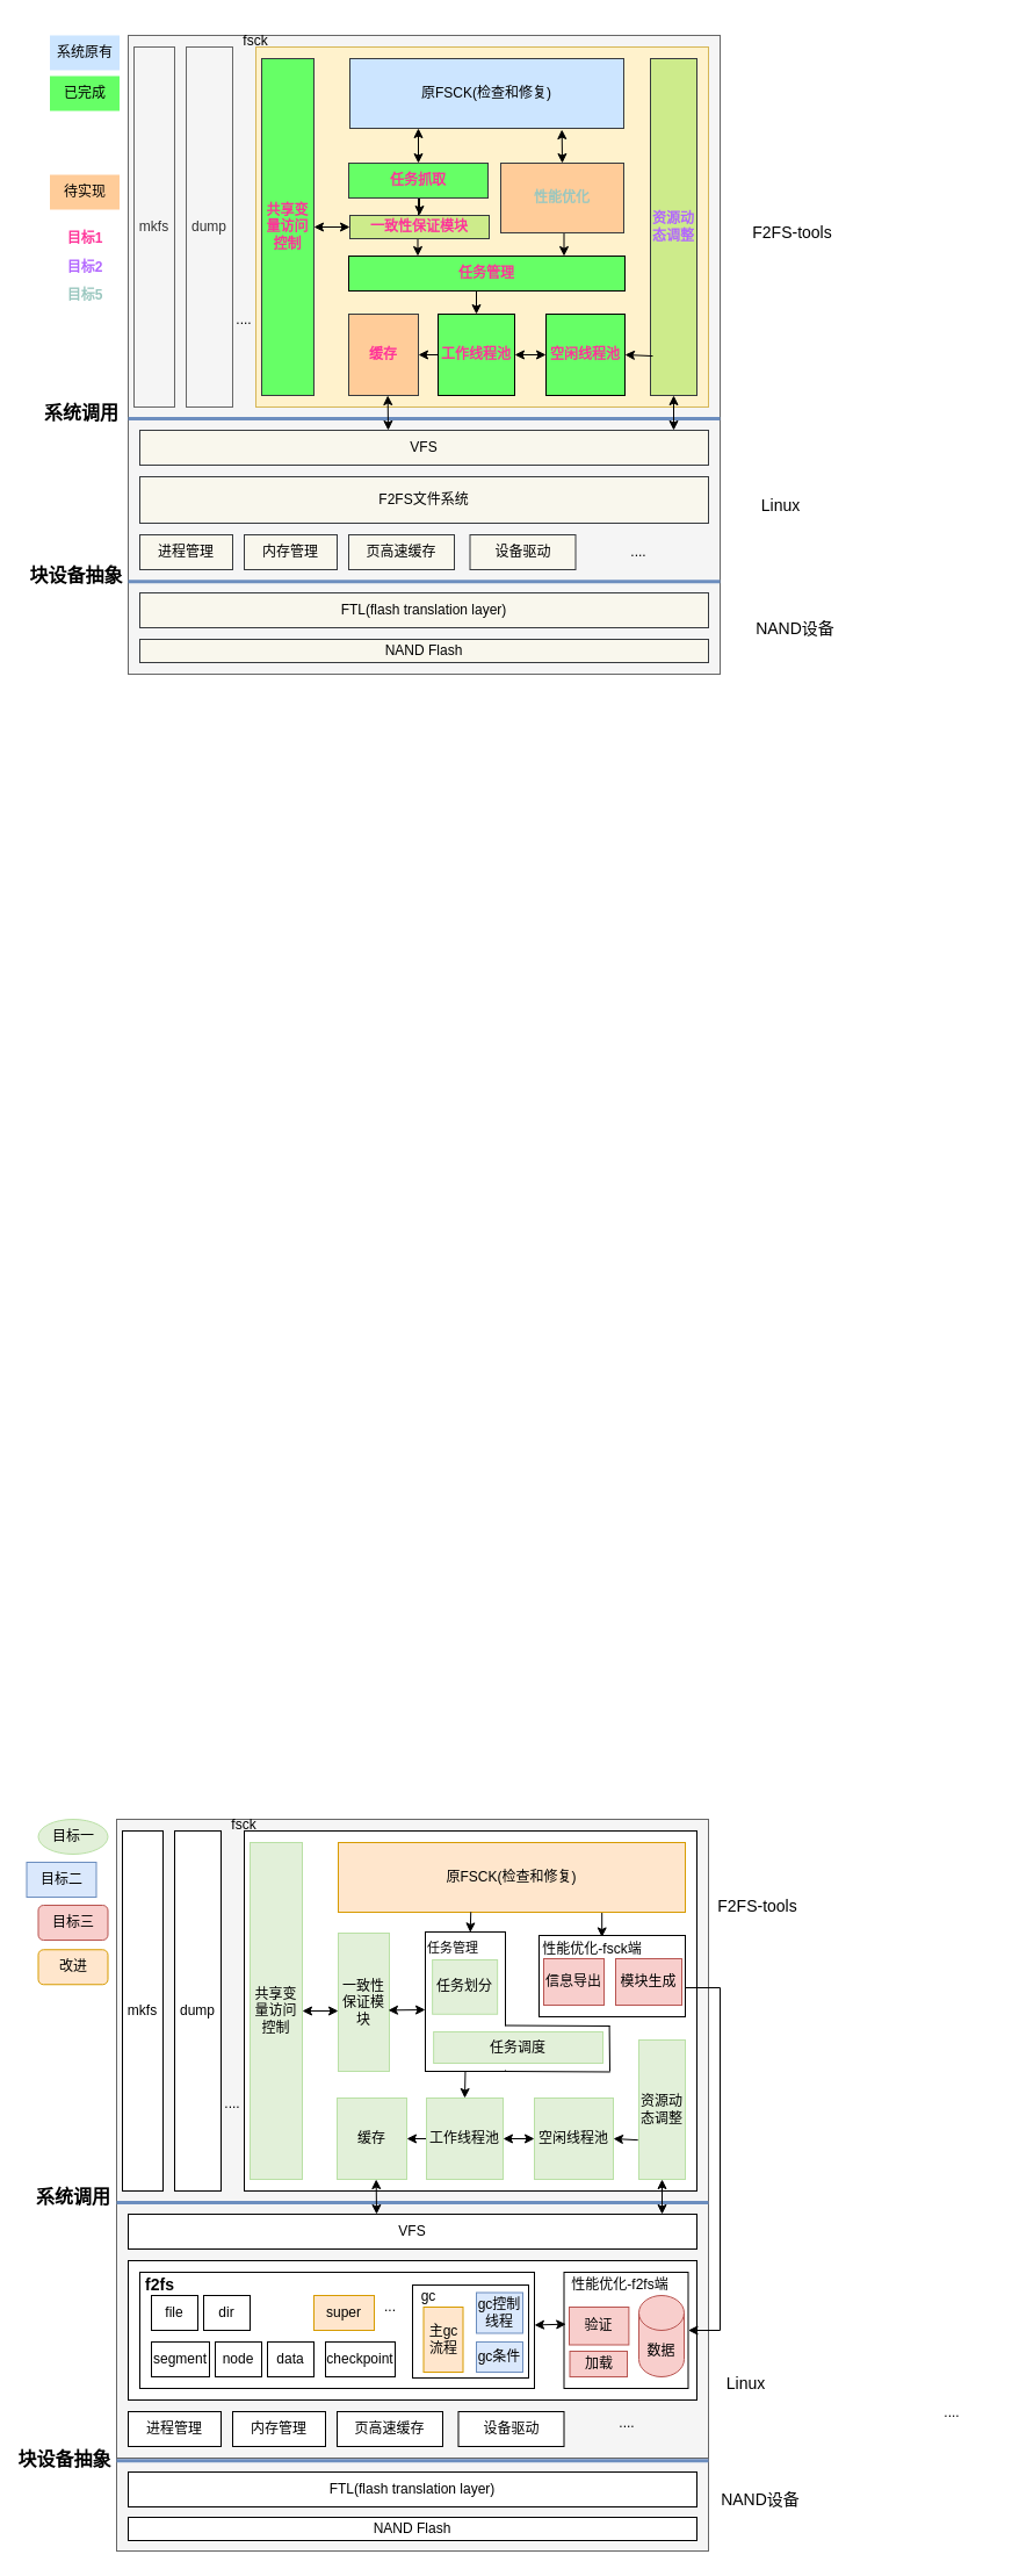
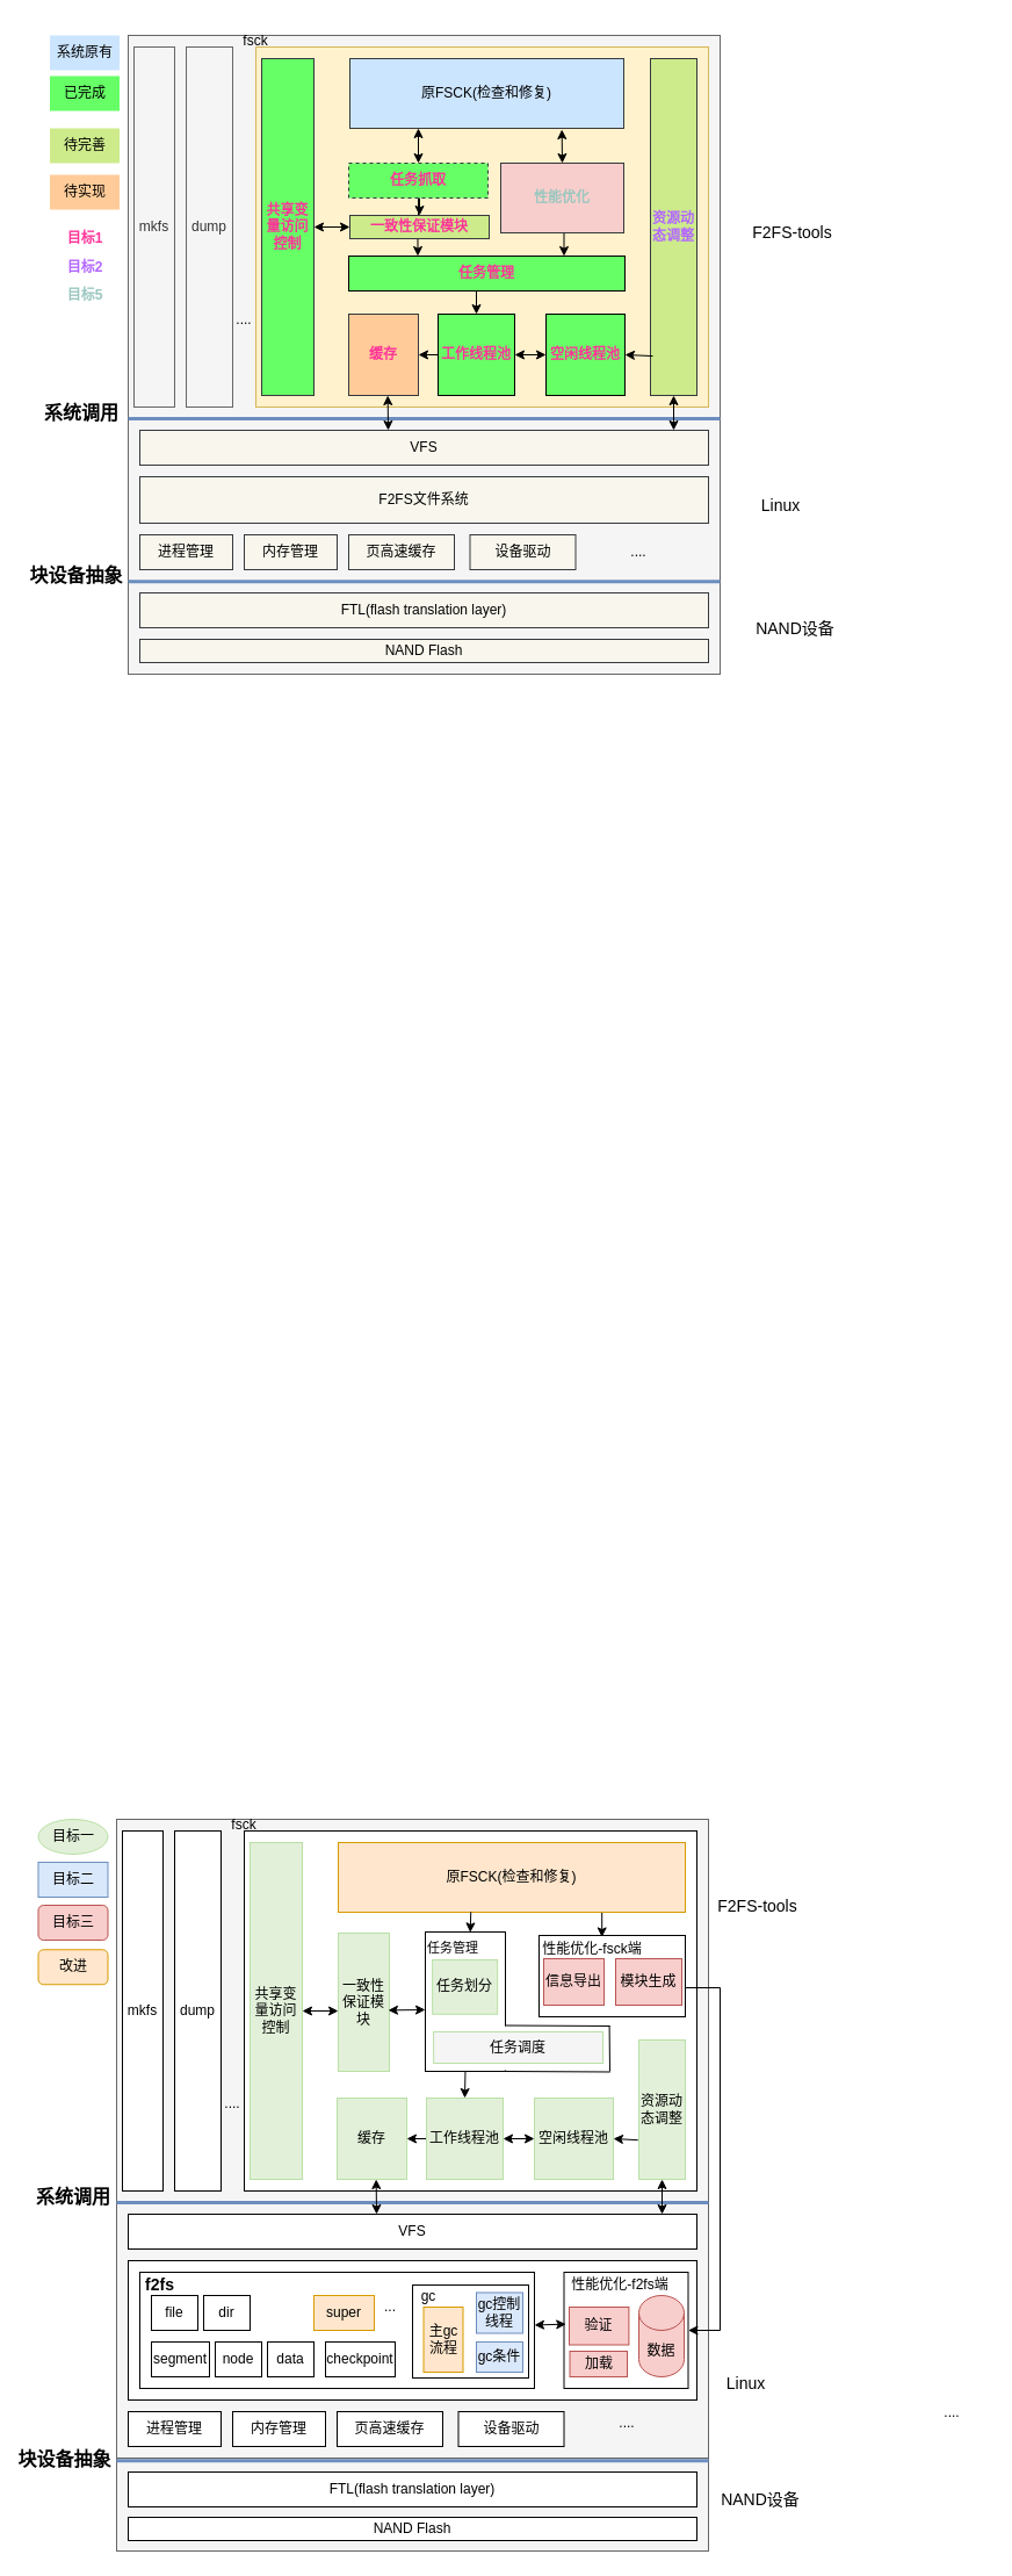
+ <mxCell id="51" value="待完善" style="rounded=0;whiteSpace=wrap;html=1;fillColor=#cdeb8b;labelBorderColor=none;strokeColor=none;" parent="1" vertex="1"><mxGeometry x="42.5" y="110" width="60" height="30" as="geometry" /></mxCell>
- <mxCell id="34" value="&lt;font color=&quot;#ff3399&quot;&gt;&lt;b&gt;任务抓取&lt;/b&gt;&lt;/font&gt;" style="rounded=0;whiteSpace=wrap;html=1;fillColor=#66FF66;strokeColor=#36393d;gradientColor=none;" parent="1" vertex="1"><mxGeometry x="300" y="140" width="120" height="30" as="geometry" /></mxCell>
+ <mxCell id="34" value="&lt;font color=&quot;#ff3399&quot;&gt;&lt;b&gt;任务抓取&lt;/b&gt;&lt;/font&gt;" style="rounded=0;whiteSpace=wrap;html=1;fillColor=#66FF66;strokeColor=#36393d;gradientColor=none;dashed=1;" parent="1" vertex="1"><mxGeometry x="300" y="140" width="120" height="30" as="geometry" /></mxCell>
- <mxCell id="38" value="&lt;b style=&quot;&quot;&gt;&lt;font color=&quot;#9ac7bf&quot;&gt;性能优化&lt;/font&gt;&lt;/b&gt;" style="rounded=0;whiteSpace=wrap;html=1;fillColor=#ffcc99;strokeColor=#36393d;" parent="1" vertex="1"><mxGeometry x="431" y="140" width="106" height="60" as="geometry" /></mxCell>
+ <mxCell id="38" value="&lt;b style=&quot;&quot;&gt;&lt;font color=&quot;#9ac7bf&quot;&gt;性能优化&lt;/font&gt;&lt;/b&gt;" style="rounded=0;whiteSpace=wrap;html=1;fillColor=#f8cecc;strokeColor=#36393d;" parent="1" vertex="1"><mxGeometry x="431" y="140" width="106" height="60" as="geometry" /></mxCell>
- <mxCell id="97" value="目标二" style="rounded=0;whiteSpace=wrap;html=1;fillColor=#dae8fc;labelBorderColor=none;strokeColor=#6c8ebf;" vertex="1" parent="1"><mxGeometry x="22.5" y="1603" width="60" height="30" as="geometry" /></mxCell>
+ <mxCell id="97" value="目标二" style="rounded=0;whiteSpace=wrap;html=1;fillColor=#dae8fc;labelBorderColor=none;strokeColor=#6c8ebf;" vertex="1" parent="1"><mxGeometry x="32.5" y="1603" width="60" height="30" as="geometry" /></mxCell>
- <mxCell id="134" value="任务调度" style="rounded=0;whiteSpace=wrap;html=1;strokeColor=#B9E0A5;fillColor=#E2F0D9;" vertex="1" parent="1"><mxGeometry x="373.13" y="1749" width="145.87" height="27" as="geometry" /></mxCell>
+ <mxCell id="134" value="任务调度" style="rounded=0;whiteSpace=wrap;html=1;strokeColor=#B9E0A5;fillColor=#f5f5f5;" vertex="1" parent="1"><mxGeometry x="373.13" y="1749" width="145.87" height="27" as="geometry" /></mxCell>
